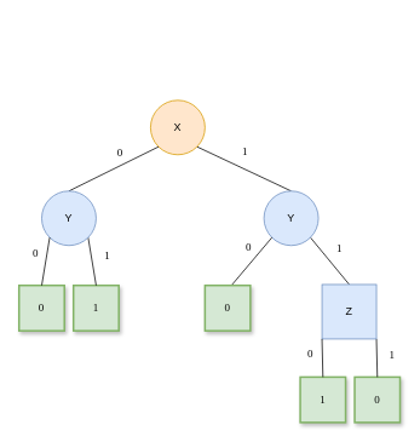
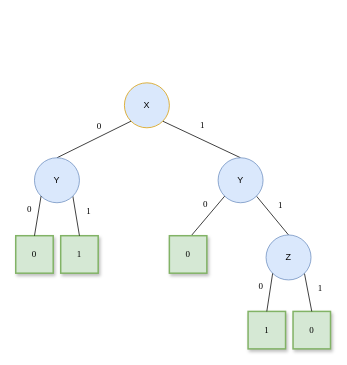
- <mxCell id="10" value="X" style="ellipse;whiteSpace=wrap;html=1;aspect=fixed;fillColor=#ffe6cc;strokeColor=#d79b00;" vertex="1" parent="1"><mxGeometry x="165" y="110" width="60" height="60" as="geometry" /></mxCell>
+ <mxCell id="10" value="X" style="ellipse;whiteSpace=wrap;html=1;aspect=fixed;fillColor=#dae8fc;strokeColor=#d79b00;" vertex="1" parent="1"><mxGeometry x="165" y="110" width="60" height="60" as="geometry" /></mxCell>
- <mxCell id="20" value="Z" style="whiteSpace=wrap;html=1;aspect=fixed;fillColor=#dae8fc;strokeColor=#6c8ebf;rounded=0;" vertex="1" parent="1"><mxGeometry x="354" y="313" width="60" height="60" as="geometry" /></mxCell>
+ <mxCell id="20" value="Z" style="ellipse;whiteSpace=wrap;html=1;aspect=fixed;fillColor=#dae8fc;strokeColor=#6c8ebf;" vertex="1" parent="1"><mxGeometry x="354" y="313" width="60" height="60" as="geometry" /></mxCell>
